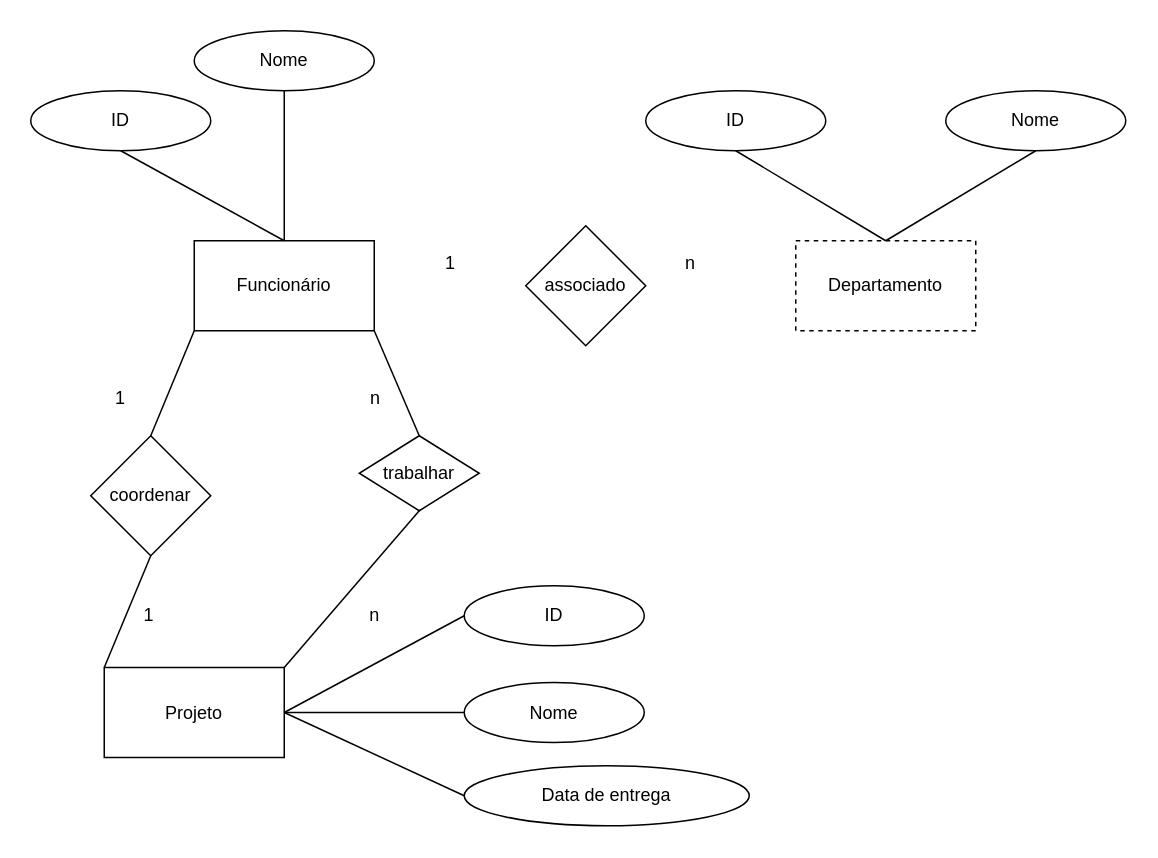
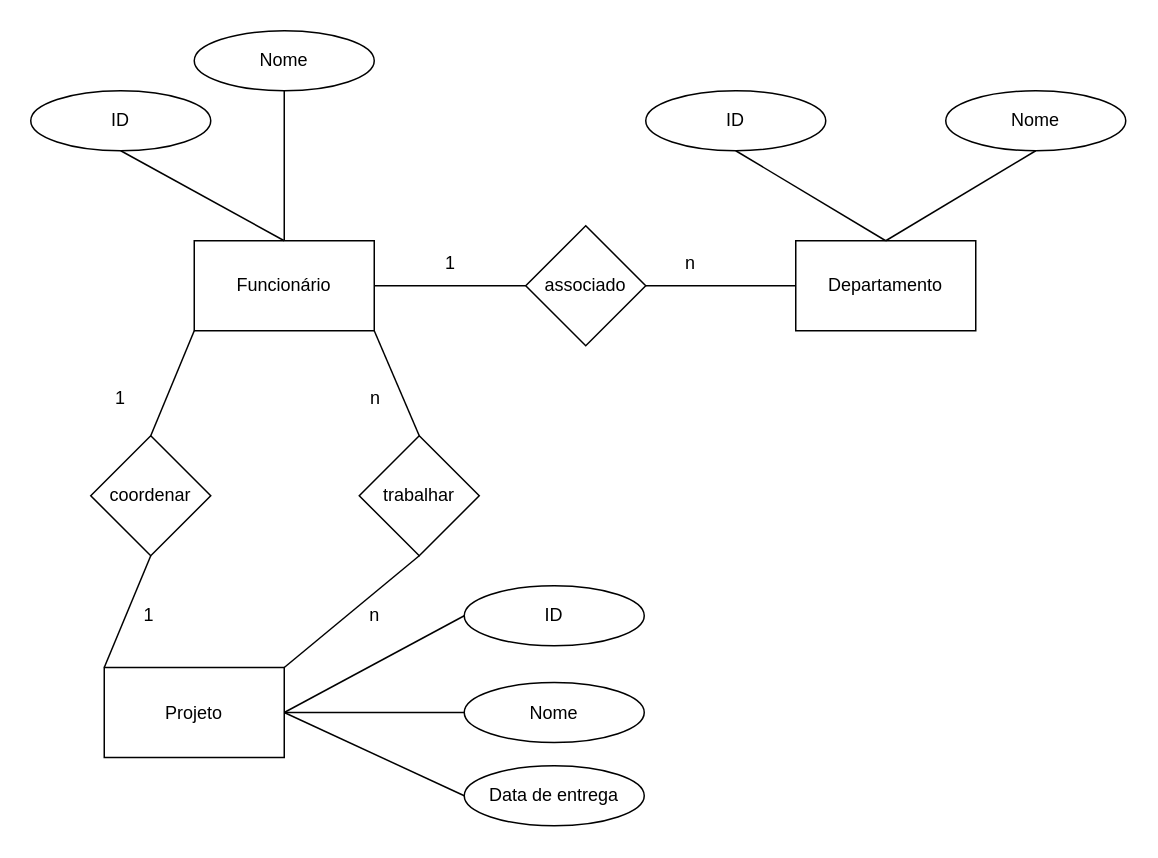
+ <mxCell id="16" value="" style="endArrow=none;html=1;rounded=0;exitX=1;exitY=0.5;exitDx=0;exitDy=0;entryX=0;entryY=0.5;entryDx=0;entryDy=0;" edge="1" parent="1" source="2" target="6"><mxGeometry width="50" height="50" relative="1" as="geometry"><mxPoint x="360" y="340" as="sourcePoint" /><mxPoint x="410" y="290" as="targetPoint" /></mxGeometry></mxCell>
+ <mxCell id="18" value="" style="endArrow=none;html=1;rounded=0;entryX=1;entryY=0.5;entryDx=0;entryDy=0;exitX=0;exitY=0.5;exitDx=0;exitDy=0;" edge="1" parent="1" source="3" target="6"><mxGeometry width="50" height="50" relative="1" as="geometry"><mxPoint x="360" y="340" as="sourcePoint" /><mxPoint x="410" y="290" as="targetPoint" /></mxGeometry></mxCell>
- <mxCell id="3" value="Departamento" style="rounded=0;whiteSpace=wrap;html=1;dashed=1;" vertex="1" parent="1"><mxGeometry x="530" y="160" width="120" height="60" as="geometry" /></mxCell>
+ <mxCell id="3" value="Departamento" style="rounded=0;whiteSpace=wrap;html=1;" vertex="1" parent="1"><mxGeometry x="530" y="160" width="120" height="60" as="geometry" /></mxCell>
- <mxCell id="5" value="trabalhar" style="rhombus;whiteSpace=wrap;html=1;" vertex="1" parent="1"><mxGeometry x="239" y="290" width="80" height="50" as="geometry" /></mxCell>
+ <mxCell id="5" value="trabalhar" style="rhombus;whiteSpace=wrap;html=1;" vertex="1" parent="1"><mxGeometry x="239" y="290" width="80" height="80" as="geometry" /></mxCell>
- <mxCell id="30" value="Data de entrega" style="ellipse;whiteSpace=wrap;html=1;" vertex="1" parent="1"><mxGeometry x="309" y="510" width="190" height="40" as="geometry" /></mxCell>
+ <mxCell id="30" value="Data de entrega" style="ellipse;whiteSpace=wrap;html=1;" vertex="1" parent="1"><mxGeometry x="309" y="510" width="120" height="40" as="geometry" /></mxCell>
